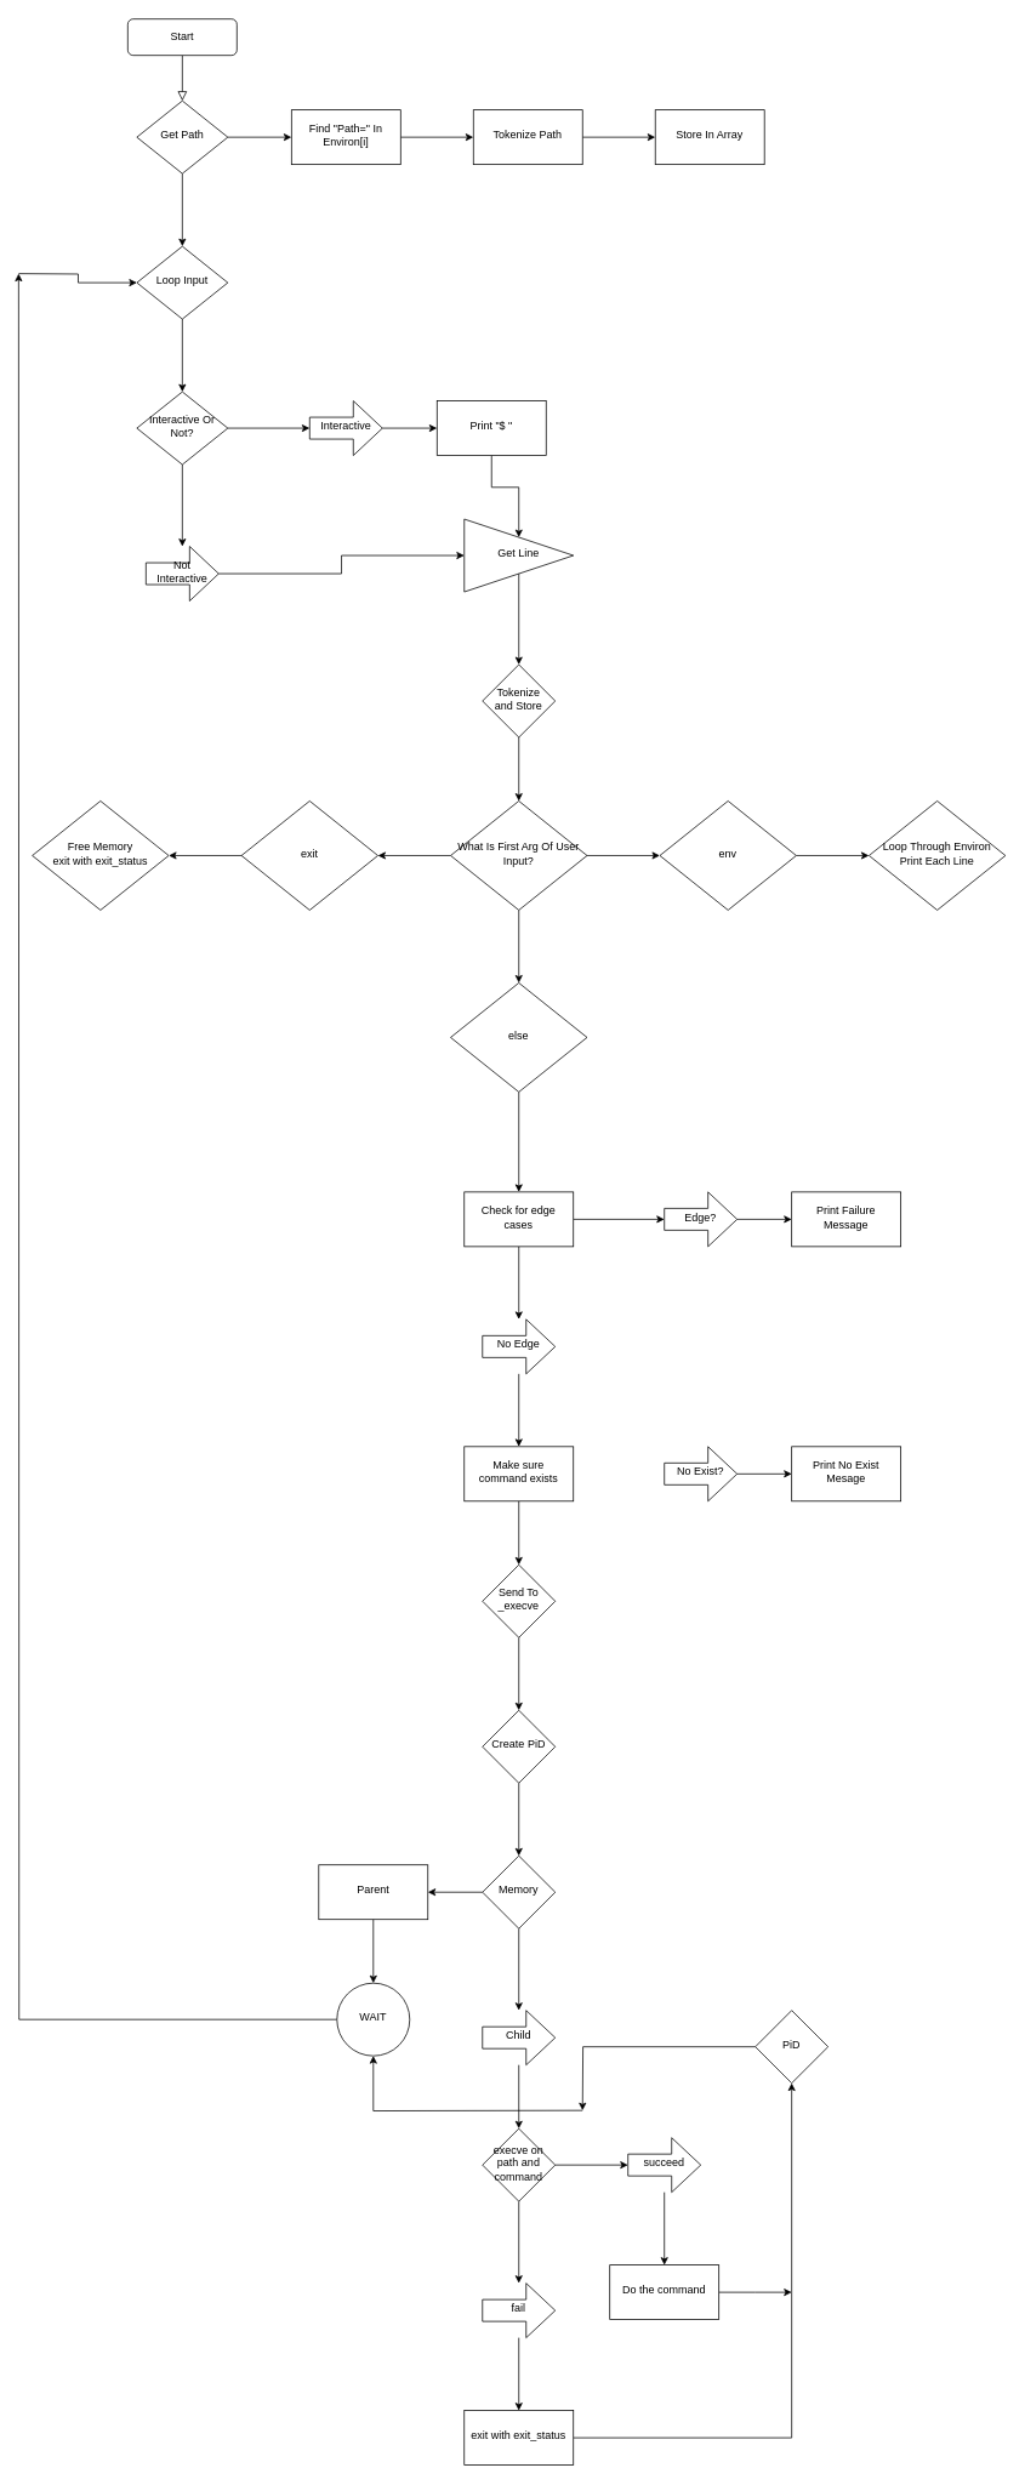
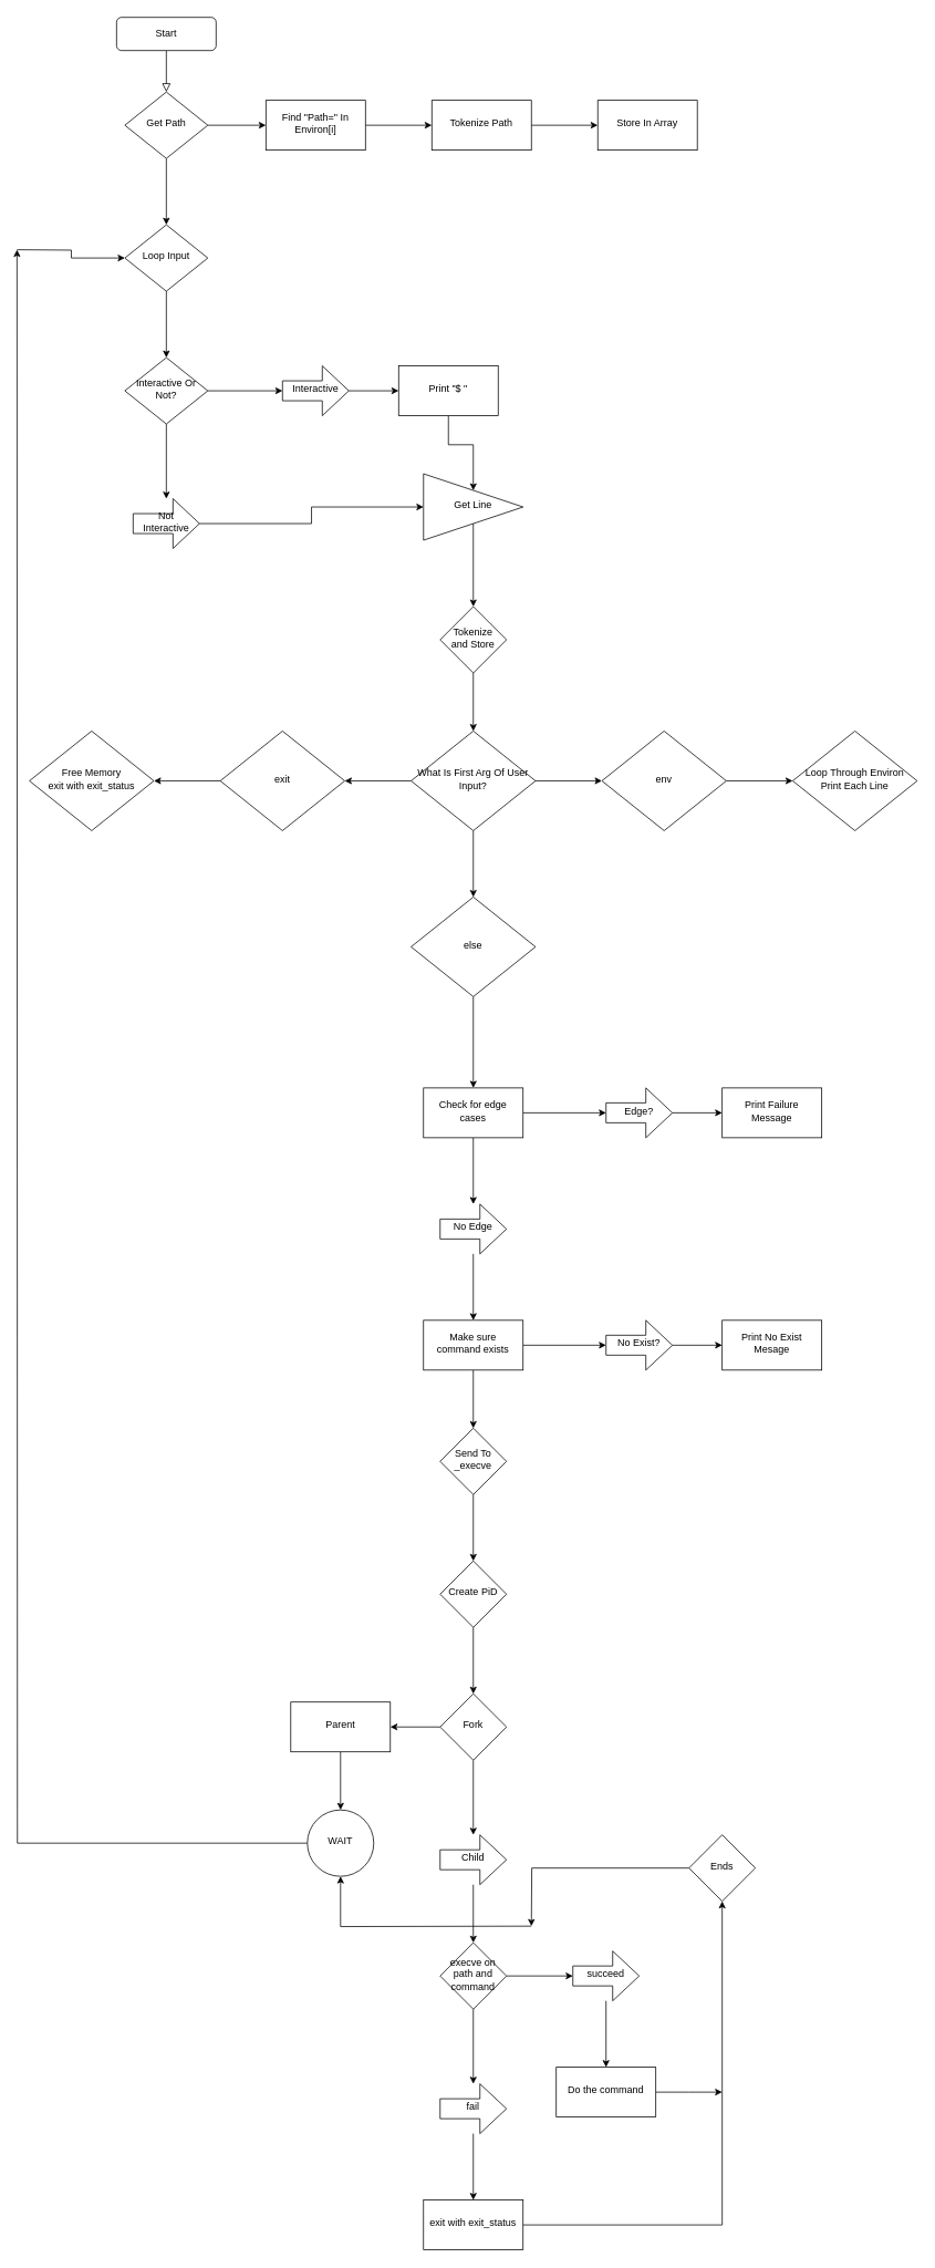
+ <mxCell id="48" value="" style="edgeStyle=orthogonalEdgeStyle;rounded=0;orthogonalLoop=1;jettySize=auto;html=1;" edge="1" parent="1" source="50" target="52"><mxGeometry relative="1" as="geometry" /></mxCell>
- <mxCell id="60" value="Memory" style="rhombus;whiteSpace=wrap;html=1;shadow=0;strokeWidth=1;spacing=6;spacingTop=-4;" vertex="1" parent="1"><mxGeometry x="530" y="2040" width="80" height="80" as="geometry" /></mxCell>
+ <mxCell id="60" value="Fork" style="rhombus;whiteSpace=wrap;html=1;shadow=0;strokeWidth=1;spacing=6;spacingTop=-4;" vertex="1" parent="1"><mxGeometry x="530" y="2040" width="80" height="80" as="geometry" /></mxCell>
- <mxCell id="65" value="PiD" style="rhombus;whiteSpace=wrap;html=1;shadow=0;strokeWidth=1;spacing=6;spacingTop=-4;" vertex="1" parent="1"><mxGeometry x="830" y="2210" width="80" height="80" as="geometry" /></mxCell>
+ <mxCell id="65" value="Ends" style="rhombus;whiteSpace=wrap;html=1;shadow=0;strokeWidth=1;spacing=6;spacingTop=-4;" vertex="1" parent="1"><mxGeometry x="830" y="2210" width="80" height="80" as="geometry" /></mxCell>
